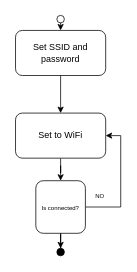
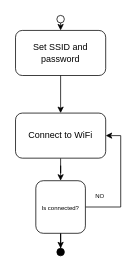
- <mxCell id="7" value="Set to WiFi" style="rounded=1;whiteSpace=wrap;html=1;" vertex="1" parent="1"><mxGeometry x="20" y="150" width="120" height="60" as="geometry" /></mxCell>
+ <mxCell id="7" value="Connect to WiFi" style="rounded=1;whiteSpace=wrap;html=1;" vertex="1" parent="1"><mxGeometry x="20" y="150" width="120" height="60" as="geometry" /></mxCell>
